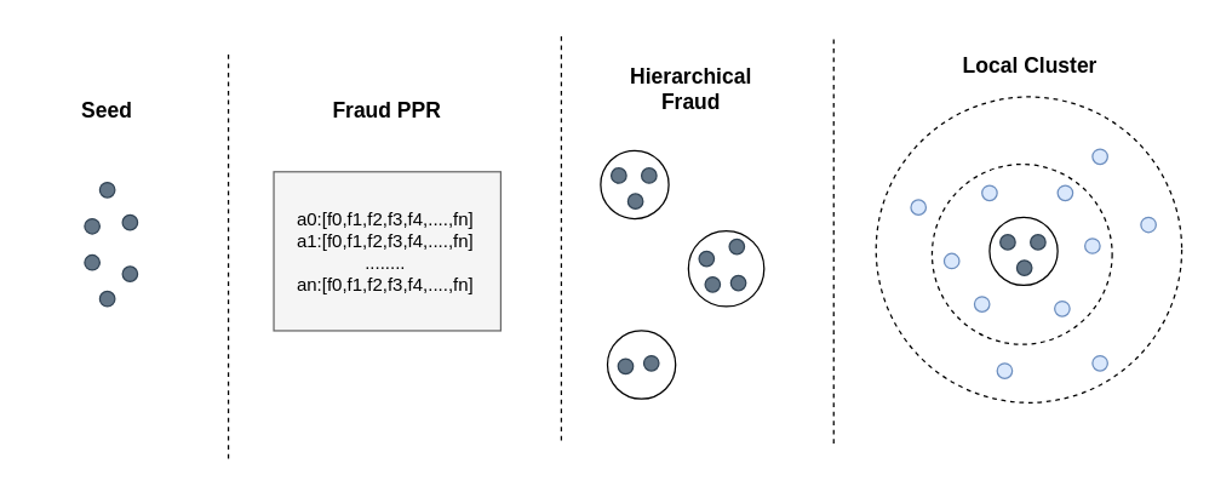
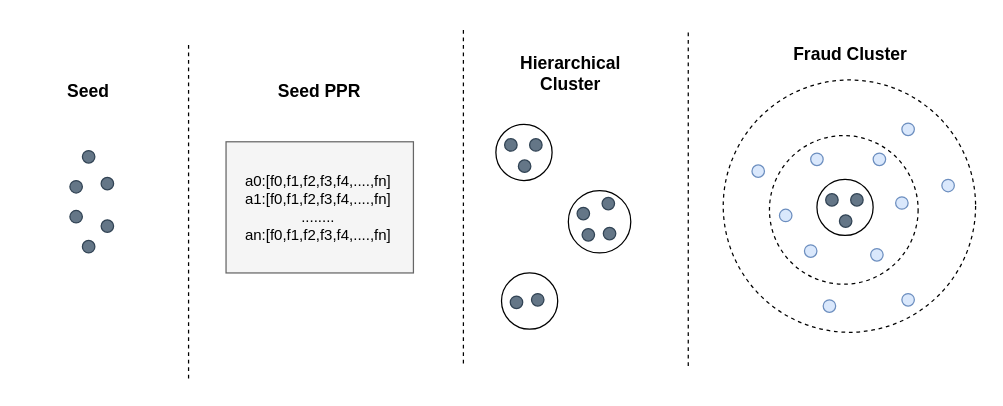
- <mxCell id="22" value="&lt;span style=&quot;font-size: 14px&quot;&gt;&lt;b&gt;Local Cluster&lt;/b&gt;&lt;/span&gt;" style="text;html=1;strokeColor=none;fillColor=none;align=center;verticalAlign=middle;whiteSpace=wrap;rounded=0;" vertex="1" parent="1"><mxGeometry x="625" y="28" width="110" height="30" as="geometry" /></mxCell>
+ <mxCell id="22" value="&lt;span style=&quot;font-size: 14px&quot;&gt;&lt;b&gt;Fraud Cluster&lt;/b&gt;&lt;/span&gt;" style="text;html=1;strokeColor=none;fillColor=none;align=center;verticalAlign=middle;whiteSpace=wrap;rounded=0;" vertex="1" parent="1"><mxGeometry x="625" y="28" width="110" height="30" as="geometry" /></mxCell>
- <mxCell id="6" value="&lt;span style=&quot;font-size: 14px&quot;&gt;&lt;b&gt;Hierarchical Fraud&lt;/b&gt;&lt;/span&gt;" style="text;html=1;strokeColor=none;fillColor=none;align=center;verticalAlign=middle;whiteSpace=wrap;rounded=0;" vertex="1" parent="1"><mxGeometry x="400.5" y="43" width="110" height="30" as="geometry" /></mxCell>
+ <mxCell id="6" value="&lt;span style=&quot;font-size: 14px&quot;&gt;&lt;b&gt;Hierarchical Cluster&lt;/b&gt;&lt;/span&gt;" style="text;html=1;strokeColor=none;fillColor=none;align=center;verticalAlign=middle;whiteSpace=wrap;rounded=0;" vertex="1" parent="1"><mxGeometry x="400.5" y="43" width="110" height="30" as="geometry" /></mxCell>
- <mxCell id="4" value="&lt;b&gt;&lt;font style=&quot;font-size: 14px&quot;&gt;Fraud PPR&lt;/font&gt;&lt;/b&gt;" style="text;html=1;strokeColor=none;fillColor=none;align=center;verticalAlign=middle;whiteSpace=wrap;rounded=0;" vertex="1" parent="1"><mxGeometry x="205" y="58" width="100" height="30" as="geometry" /></mxCell>
+ <mxCell id="4" value="&lt;b&gt;&lt;font style=&quot;font-size: 14px&quot;&gt;Seed PPR&lt;/font&gt;&lt;/b&gt;" style="text;html=1;strokeColor=none;fillColor=none;align=center;verticalAlign=middle;whiteSpace=wrap;rounded=0;" vertex="1" parent="1"><mxGeometry x="205" y="58" width="100" height="30" as="geometry" /></mxCell>
